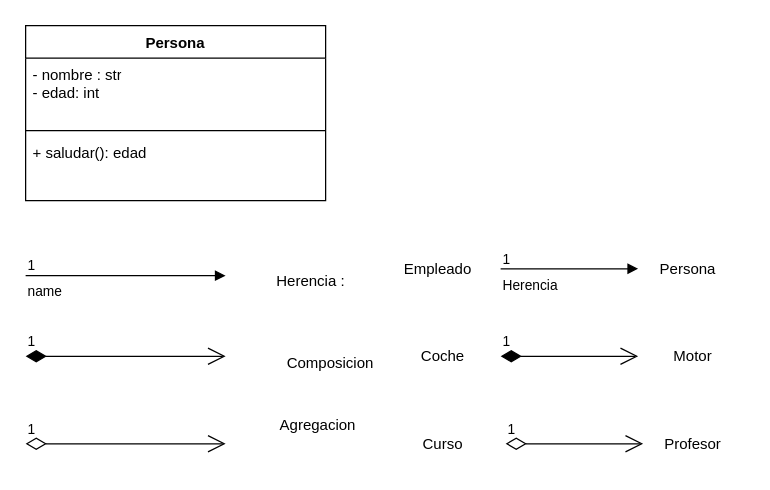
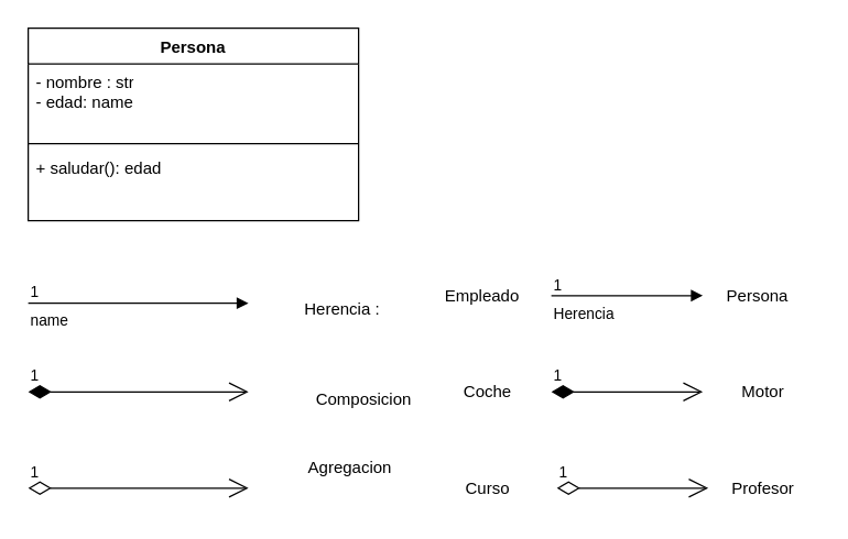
- <mxCell id="3" value="- nombre : str&lt;div&gt;- edad: int&lt;/div&gt;" style="text;strokeColor=none;fillColor=none;align=left;verticalAlign=top;spacingLeft=4;spacingRight=4;overflow=hidden;rotatable=0;points=[[0,0.5],[1,0.5]];portConstraint=eastwest;whiteSpace=wrap;html=1;" vertex="1" parent="2"><mxGeometry y="26" width="240" height="54" as="geometry" /></mxCell>
+ <mxCell id="3" value="- nombre : str&lt;div&gt;- edad: name&lt;/div&gt;" style="text;strokeColor=none;fillColor=none;align=left;verticalAlign=top;spacingLeft=4;spacingRight=4;overflow=hidden;rotatable=0;points=[[0,0.5],[1,0.5]];portConstraint=eastwest;whiteSpace=wrap;html=1;" vertex="1" parent="2"><mxGeometry y="26" width="240" height="54" as="geometry" /></mxCell>
